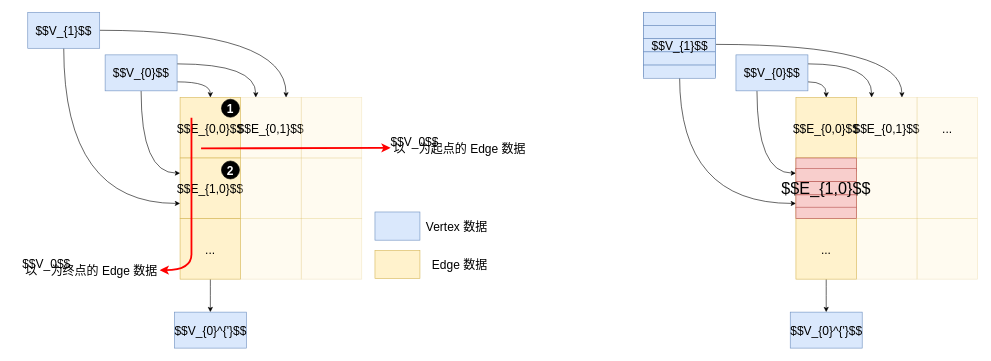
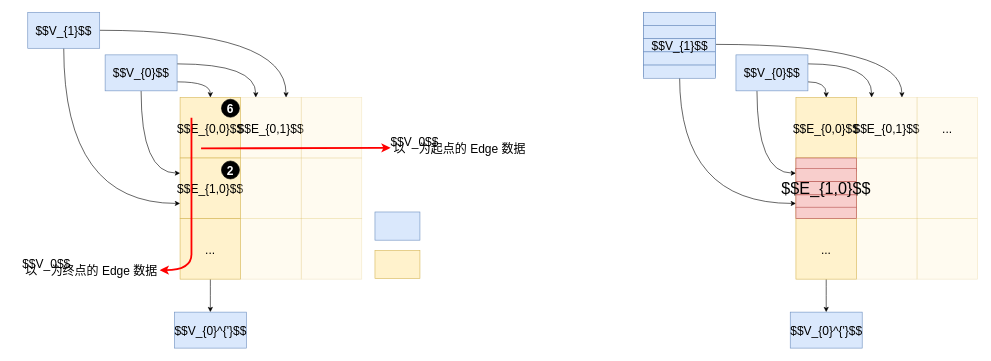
- <mxCell id="24" value="&lt;b&gt;1&lt;/b&gt;" style="ellipse;whiteSpace=wrap;html=1;aspect=fixed;fontSize=20;strokeColor=#000000;fontColor=#FFFFFF;fillColor=#000000;" parent="1" vertex="1"><mxGeometry x="368" y="165" width="30" height="30" as="geometry" /></mxCell>
+ <mxCell id="24" value="&lt;b&gt;6&lt;/b&gt;" style="ellipse;whiteSpace=wrap;html=1;aspect=fixed;fontSize=20;strokeColor=#000000;fontColor=#FFFFFF;fillColor=#000000;" parent="1" vertex="1"><mxGeometry x="368" y="165" width="30" height="30" as="geometry" /></mxCell>
- <mxCell id="21" value="Vertex 数据" style="text;html=1;strokeColor=none;fillColor=none;align=center;verticalAlign=middle;whiteSpace=wrap;rounded=0;fontSize=20;" parent="1" vertex="1"><mxGeometry x="707" y="361.5" width="107" height="30" as="geometry" /></mxCell>
- <mxCell id="22" value="Edge 数据" style="text;html=1;strokeColor=none;fillColor=none;align=center;verticalAlign=middle;whiteSpace=wrap;rounded=0;fontSize=20;" parent="1" vertex="1"><mxGeometry x="712" y="425.5" width="107" height="30" as="geometry" /></mxCell>
